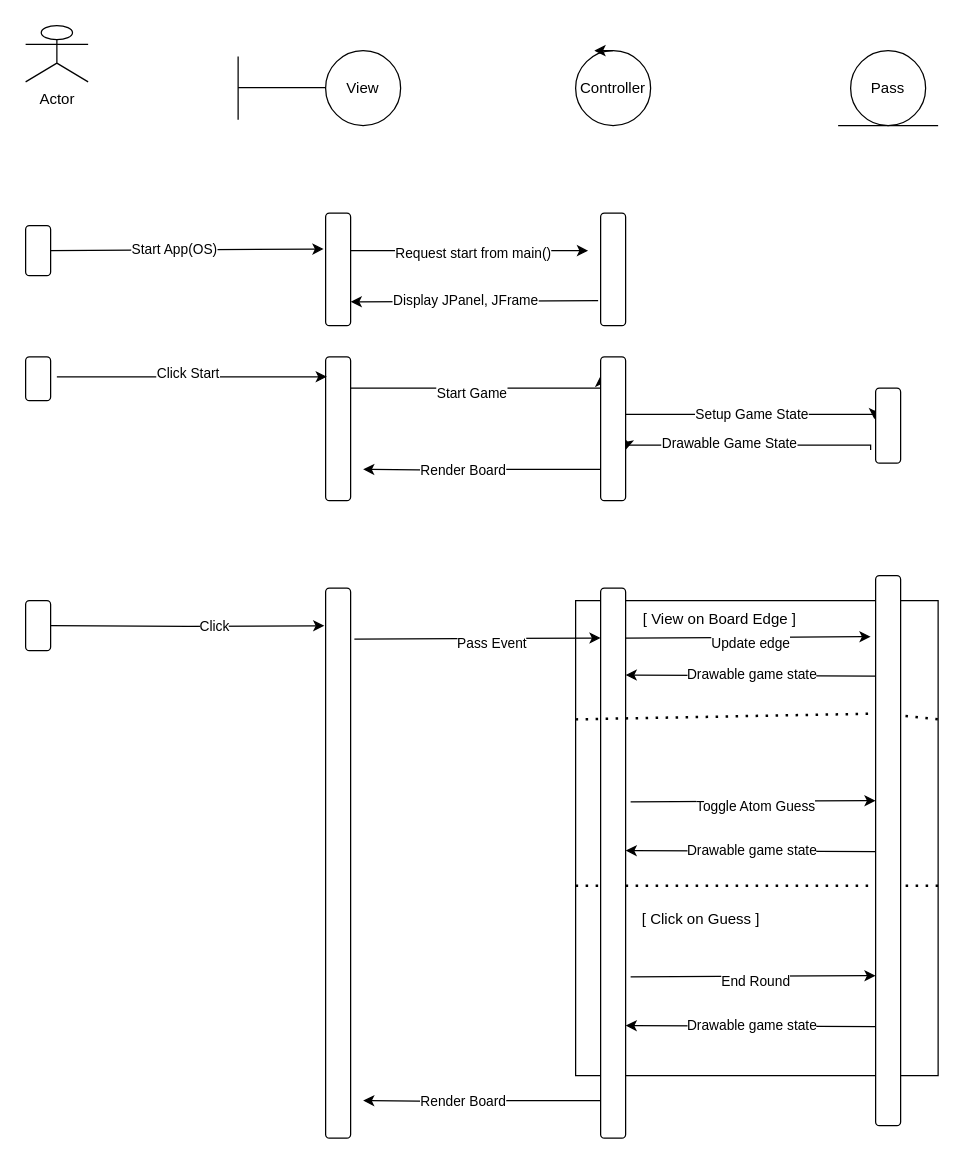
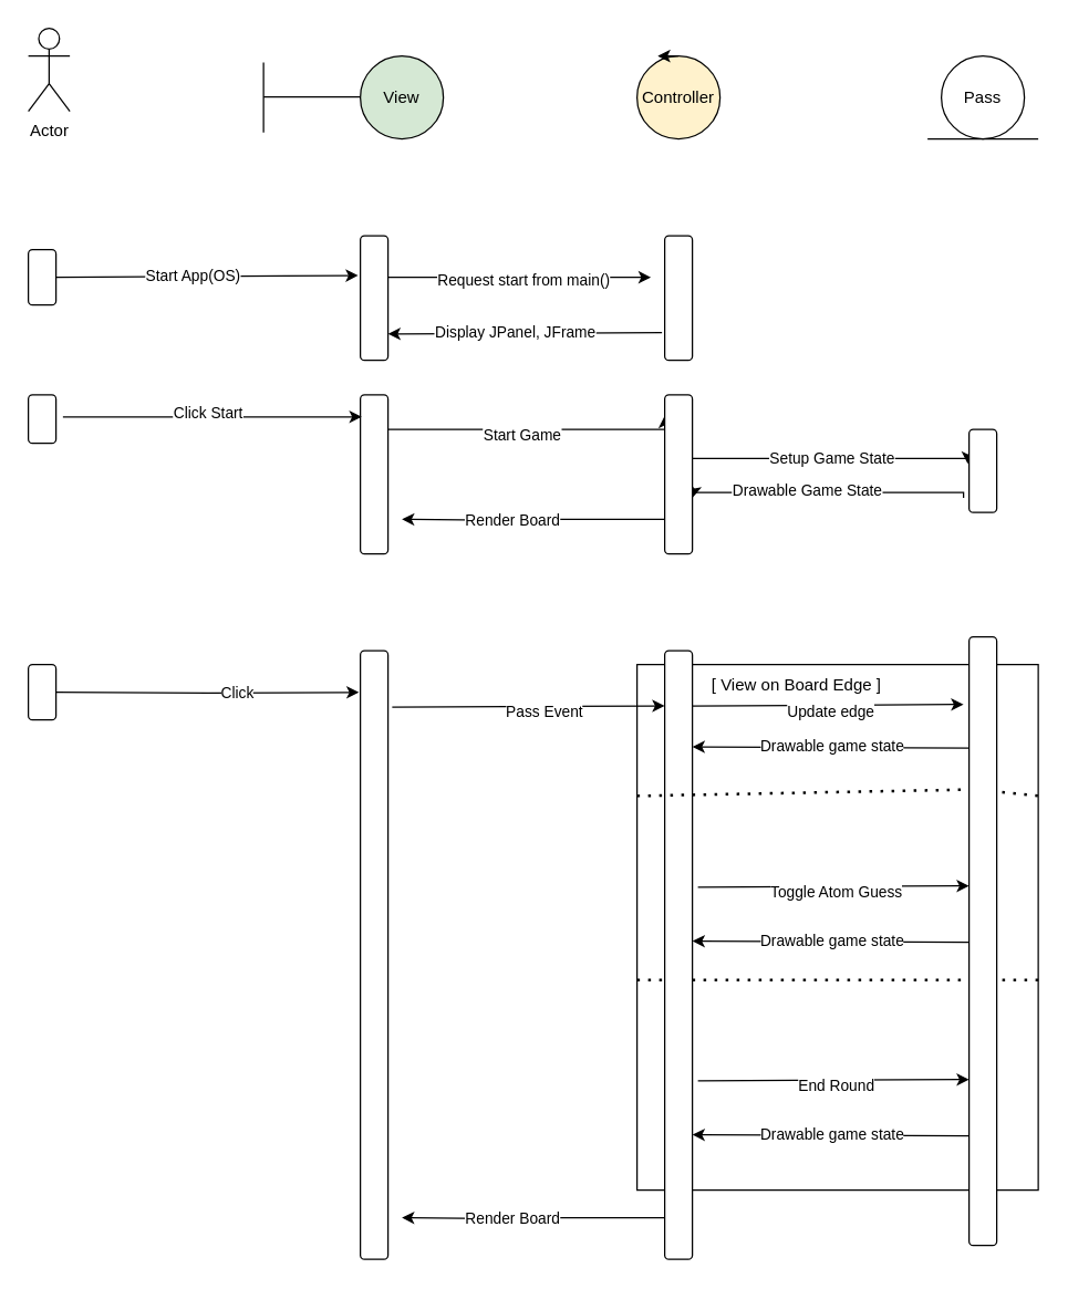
- <mxCell id="9" value="Actor" style="shape=umlActor;verticalLabelPosition=bottom;verticalAlign=top;html=1;" parent="1" vertex="1"><mxGeometry x="20" y="20" width="50" height="45" as="geometry" /></mxCell>
+ <mxCell id="9" value="Actor" style="shape=umlActor;verticalLabelPosition=bottom;verticalAlign=top;html=1;" parent="1" vertex="1"><mxGeometry x="20" y="20" width="30" height="60" as="geometry" /></mxCell>
- <mxCell id="2" value="View" style="ellipse;whiteSpace=wrap;html=1;aspect=fixed;" parent="1" vertex="1"><mxGeometry x="260" y="40" width="60" height="60" as="geometry" /></mxCell>
+ <mxCell id="2" value="View" style="ellipse;whiteSpace=wrap;html=1;aspect=fixed;fillColor=#d5e8d4;" parent="1" vertex="1"><mxGeometry x="260" y="40" width="60" height="60" as="geometry" /></mxCell>
- <mxCell id="5" value="Controller" style="ellipse;whiteSpace=wrap;html=1;aspect=fixed;" parent="1" vertex="1"><mxGeometry x="460" y="40" width="60" height="60" as="geometry" /></mxCell>
+ <mxCell id="5" value="Controller" style="ellipse;whiteSpace=wrap;html=1;aspect=fixed;fillColor=#fff2cc;" parent="1" vertex="1"><mxGeometry x="460" y="40" width="60" height="60" as="geometry" /></mxCell>
- <mxCell id="42" value="[ Click on Guess ]" style="text;html=1;align=center;verticalAlign=middle;resizable=0;points=[];autosize=1;strokeColor=none;fillColor=none;" vertex="1" parent="1"><mxGeometry x="500" y="720" width="120" height="30" as="geometry" /></mxCell>
